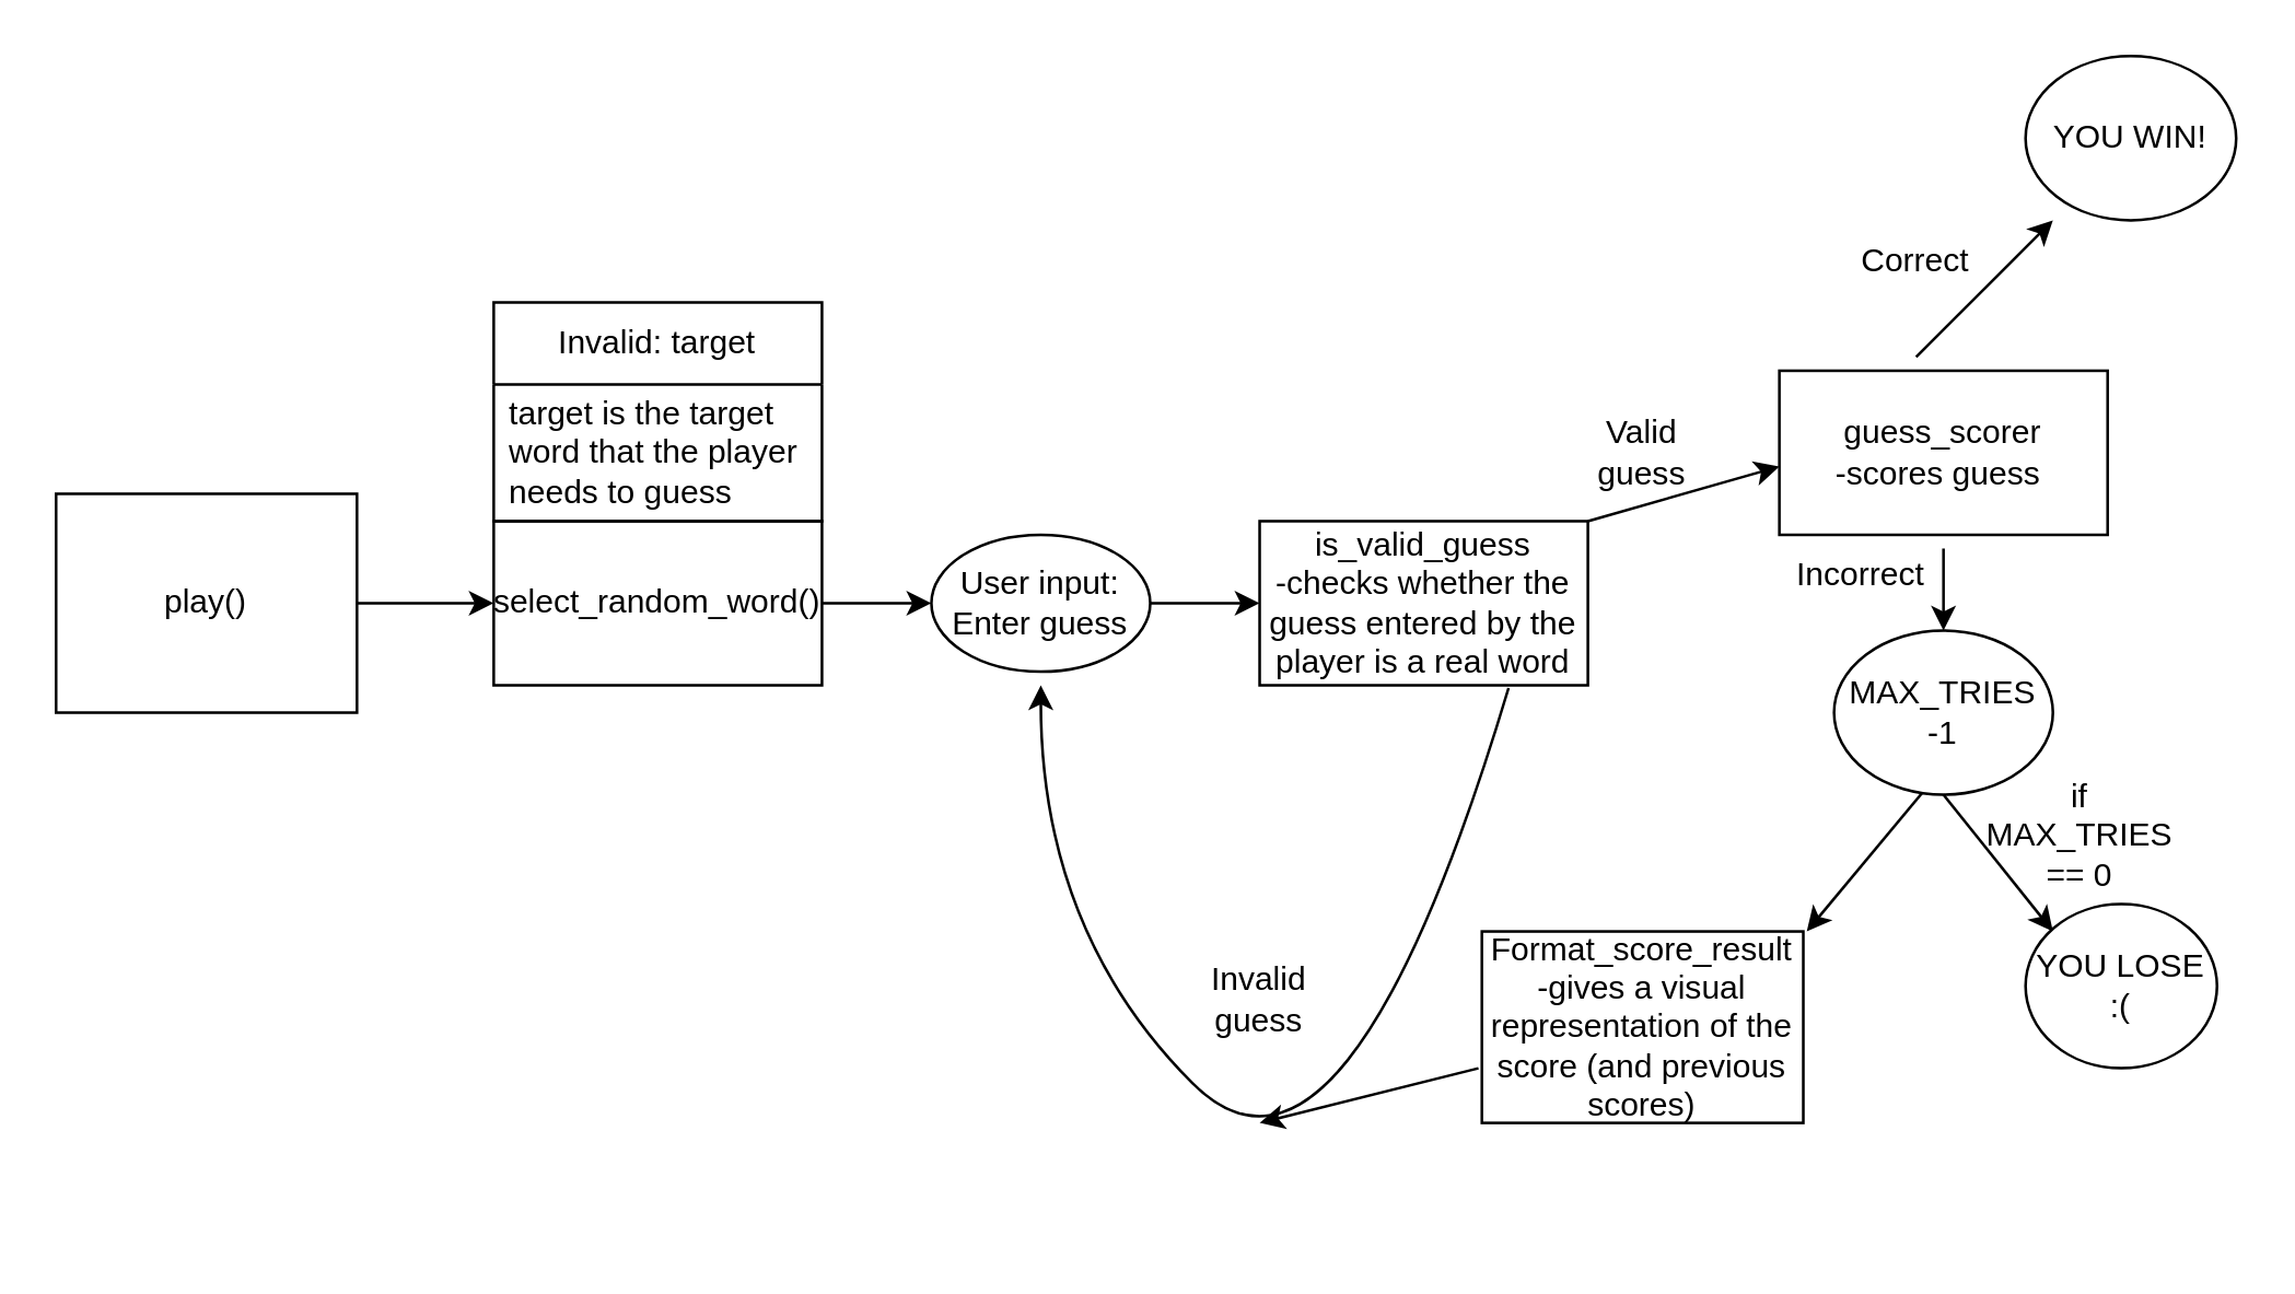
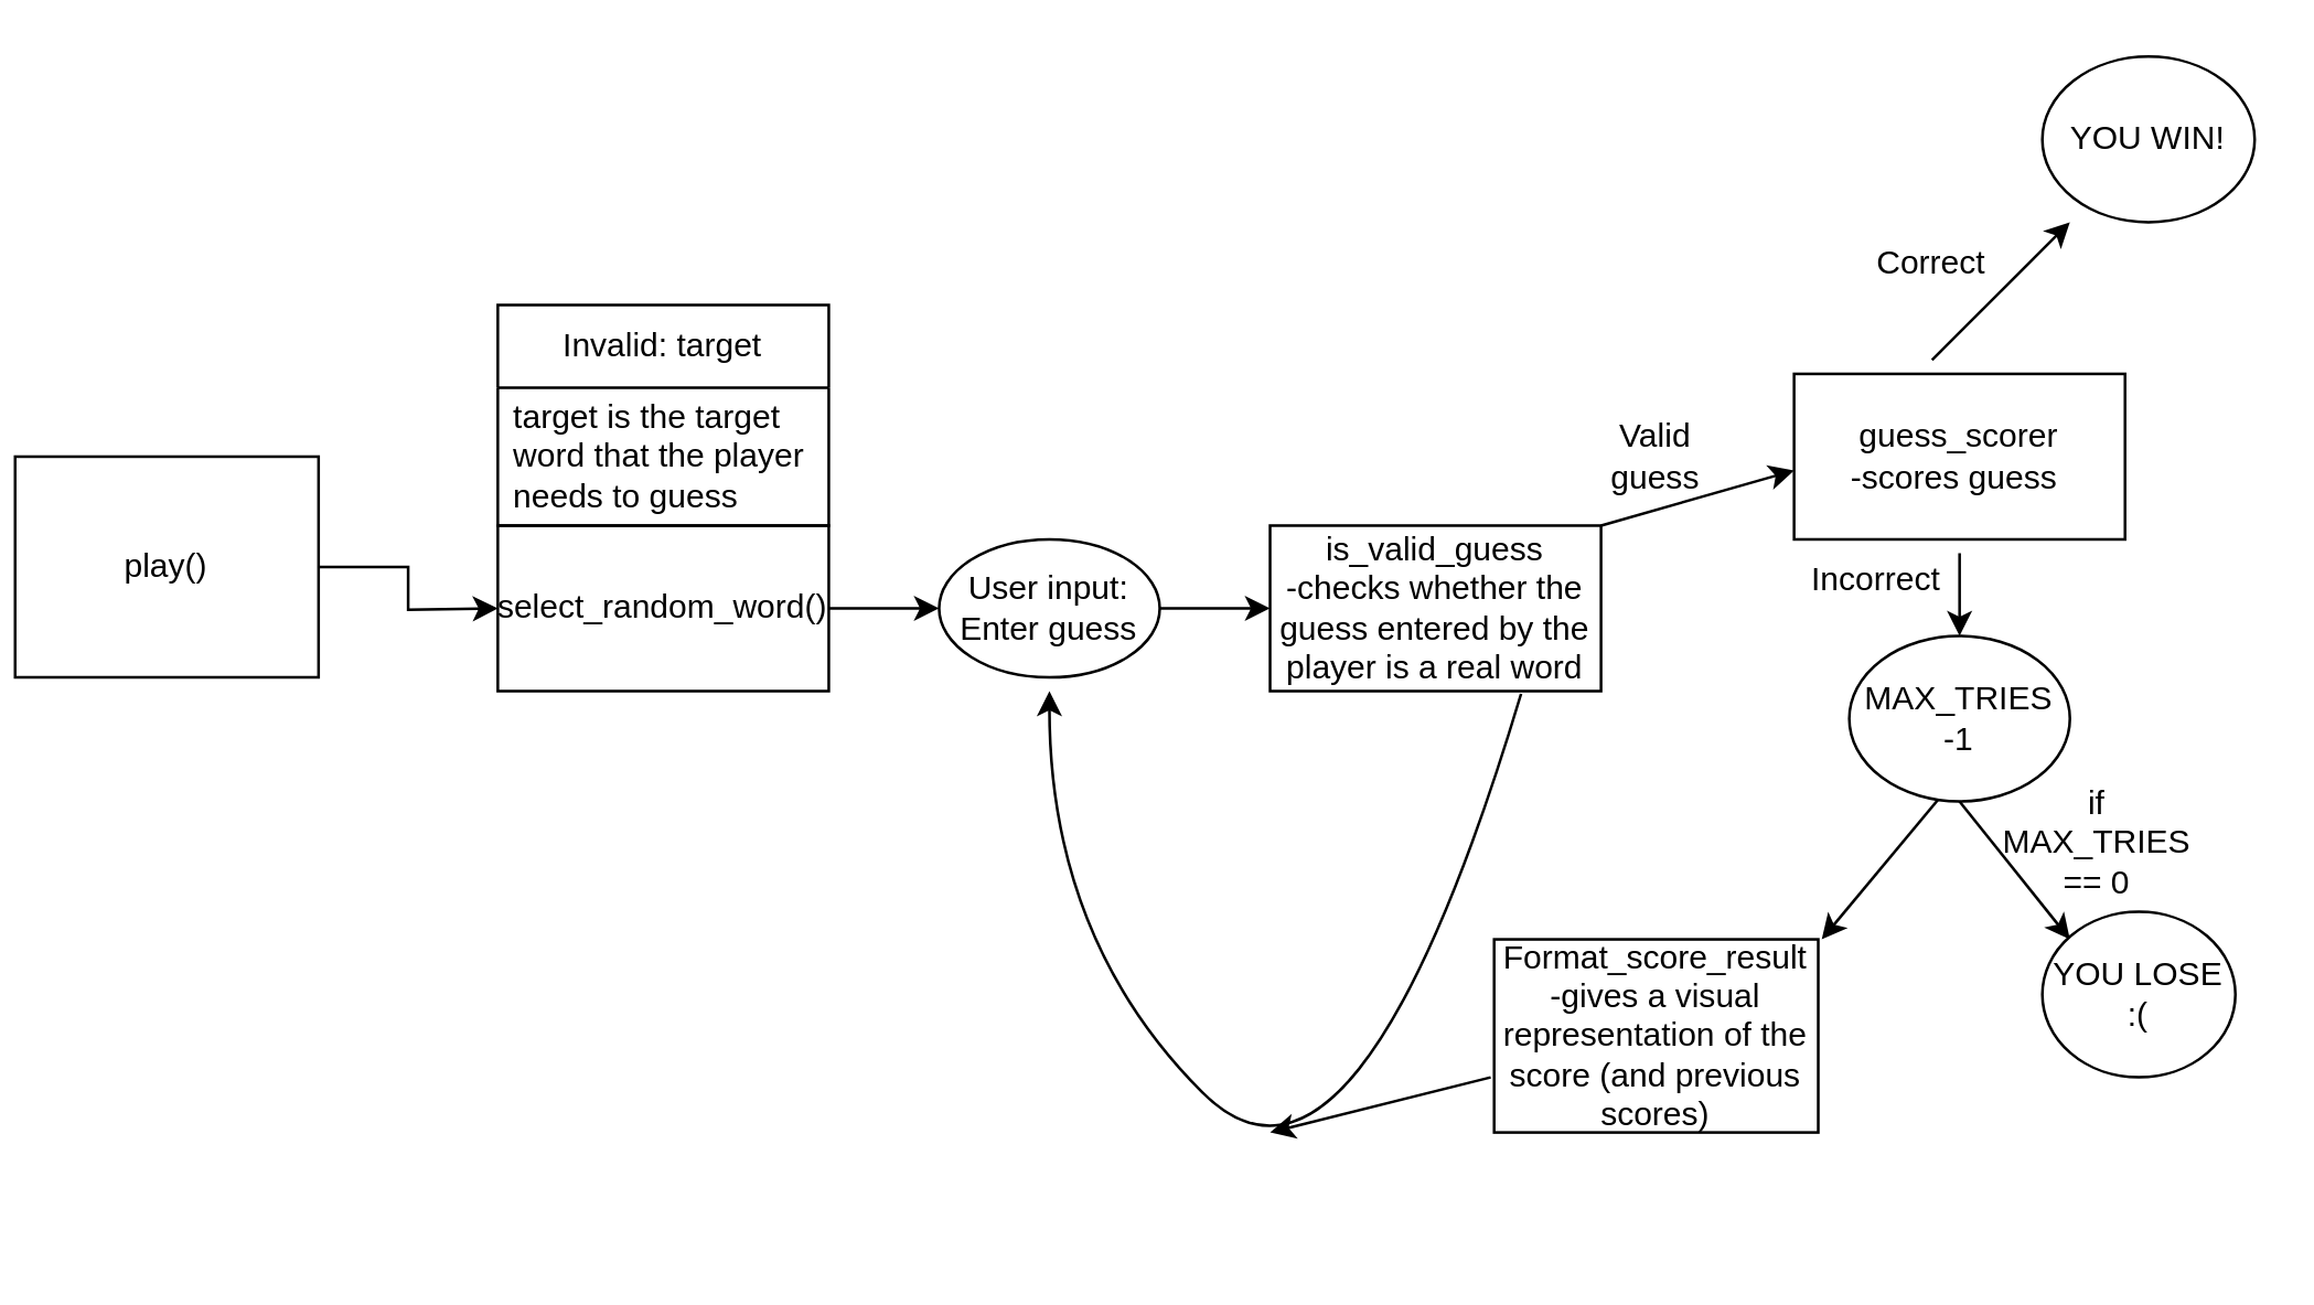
- <mxCell id="3" value="play()" style="rounded=0;whiteSpace=wrap;html=1;" vertex="1" parent="1"><mxGeometry x="20" y="180" width="110" height="80" as="geometry" /></mxCell>
+ <mxCell id="3" value="play()" style="rounded=0;whiteSpace=wrap;html=1;" vertex="1" parent="1"><mxGeometry x="5" y="165" width="110" height="80" as="geometry" /></mxCell>
- <mxCell id="13" value="Invalid guess" style="text;html=1;strokeColor=none;fillColor=none;align=center;verticalAlign=middle;whiteSpace=wrap;rounded=0;" vertex="1" parent="1"><mxGeometry x="430" y="350" width="60" height="30" as="geometry" /></mxCell>
